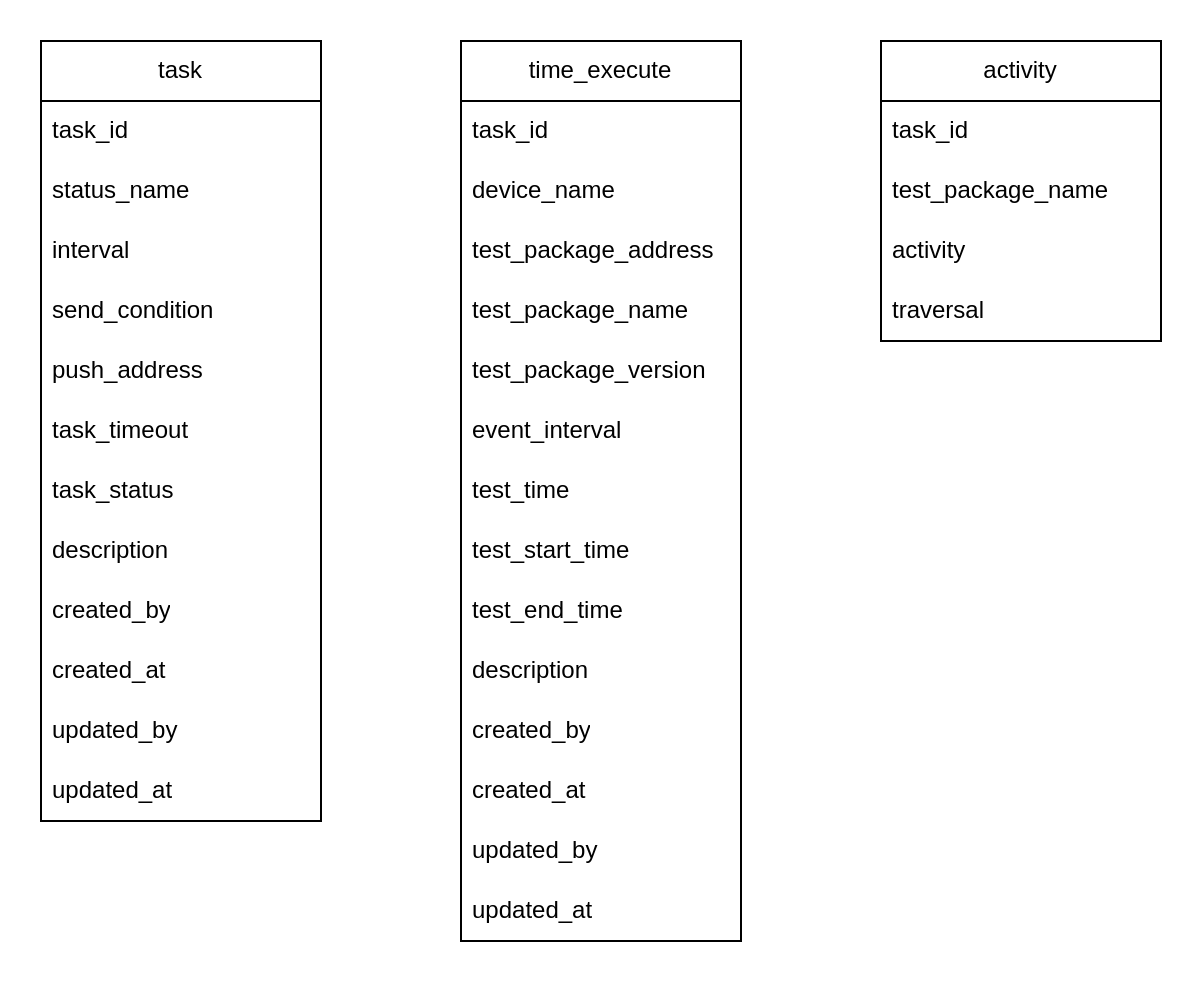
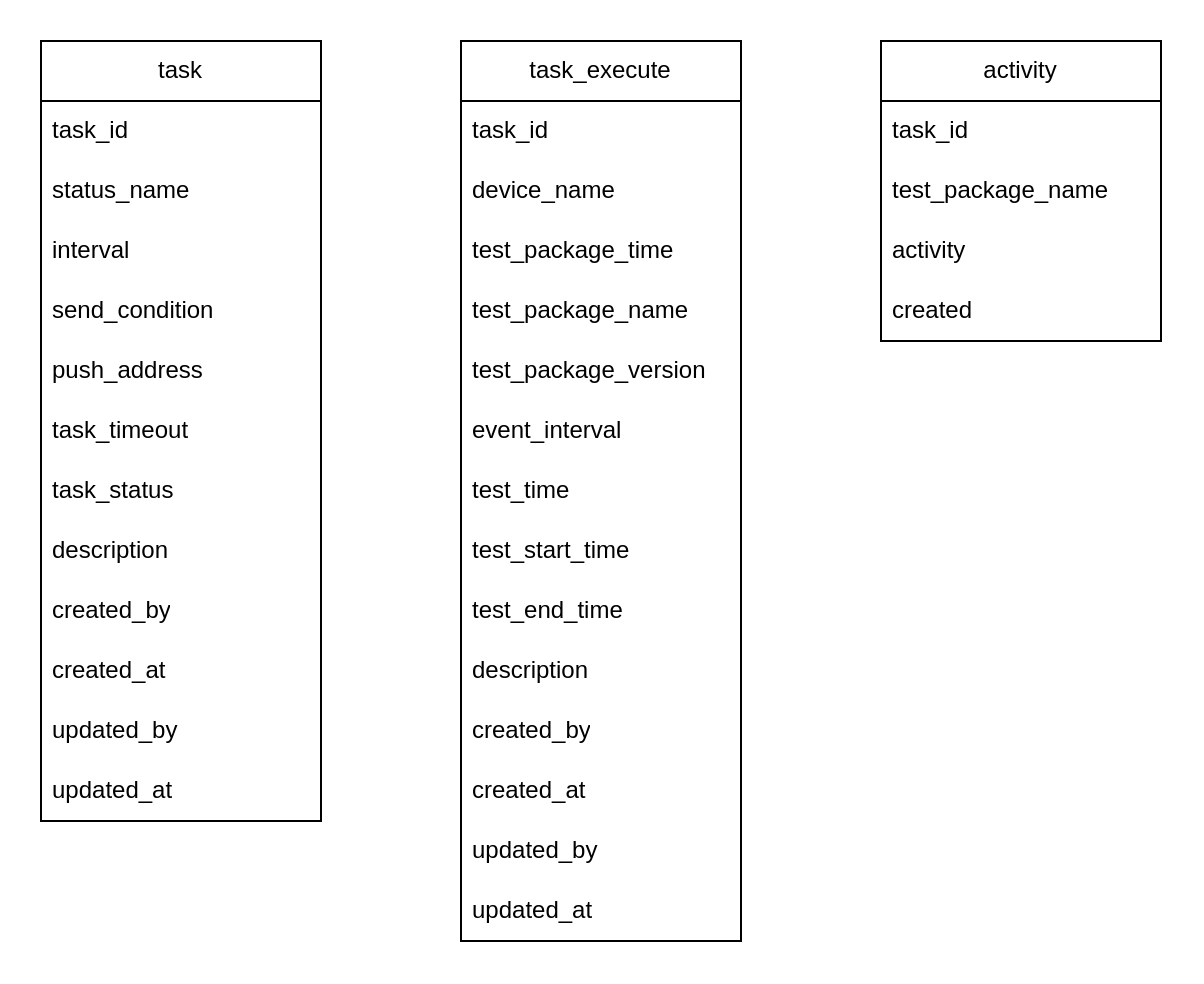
- <mxCell id="15" value="time_execute" style="swimlane;fontStyle=0;childLayout=stackLayout;horizontal=1;startSize=30;horizontalStack=0;resizeParent=1;resizeParentMax=0;resizeLast=0;collapsible=1;marginBottom=0;whiteSpace=wrap;html=1;" vertex="1" parent="1"><mxGeometry x="230" y="20" width="140" height="450" as="geometry" /></mxCell>
+ <mxCell id="15" value="task_execute" style="swimlane;fontStyle=0;childLayout=stackLayout;horizontal=1;startSize=30;horizontalStack=0;resizeParent=1;resizeParentMax=0;resizeLast=0;collapsible=1;marginBottom=0;whiteSpace=wrap;html=1;" vertex="1" parent="1"><mxGeometry x="230" y="20" width="140" height="450" as="geometry" /></mxCell>
- <mxCell id="18" value="test_package_address" style="text;strokeColor=none;fillColor=none;align=left;verticalAlign=middle;spacingLeft=4;spacingRight=4;overflow=hidden;points=[[0,0.5],[1,0.5]];portConstraint=eastwest;rotatable=0;whiteSpace=wrap;html=1;" vertex="1" parent="15"><mxGeometry y="90" width="140" height="30" as="geometry" /></mxCell>
+ <mxCell id="18" value="test_package_time" style="text;strokeColor=none;fillColor=none;align=left;verticalAlign=middle;spacingLeft=4;spacingRight=4;overflow=hidden;points=[[0,0.5],[1,0.5]];portConstraint=eastwest;rotatable=0;whiteSpace=wrap;html=1;" vertex="1" parent="15"><mxGeometry y="90" width="140" height="30" as="geometry" /></mxCell>
- <mxCell id="34" value="traversal" style="text;strokeColor=none;fillColor=none;align=left;verticalAlign=middle;spacingLeft=4;spacingRight=4;overflow=hidden;points=[[0,0.5],[1,0.5]];portConstraint=eastwest;rotatable=0;whiteSpace=wrap;html=1;" vertex="1" parent="30"><mxGeometry y="120" width="140" height="30" as="geometry" /></mxCell>
+ <mxCell id="34" value="created" style="text;strokeColor=none;fillColor=none;align=left;verticalAlign=middle;spacingLeft=4;spacingRight=4;overflow=hidden;points=[[0,0.5],[1,0.5]];portConstraint=eastwest;rotatable=0;whiteSpace=wrap;html=1;" vertex="1" parent="30"><mxGeometry y="120" width="140" height="30" as="geometry" /></mxCell>
